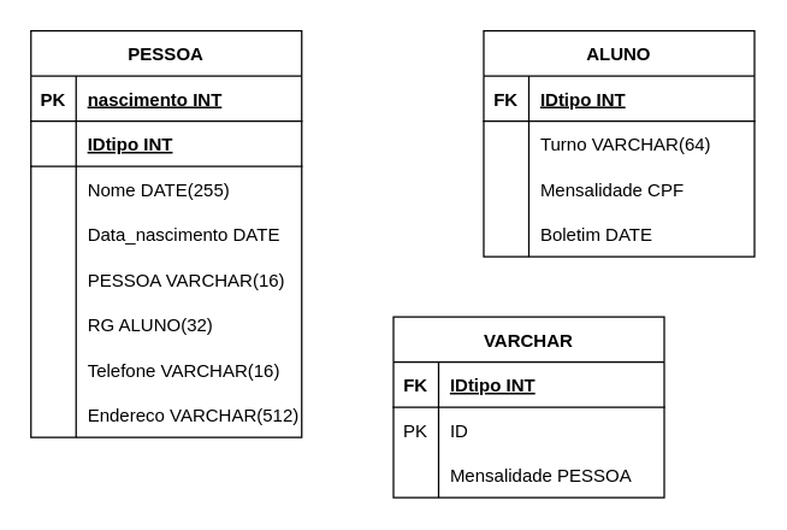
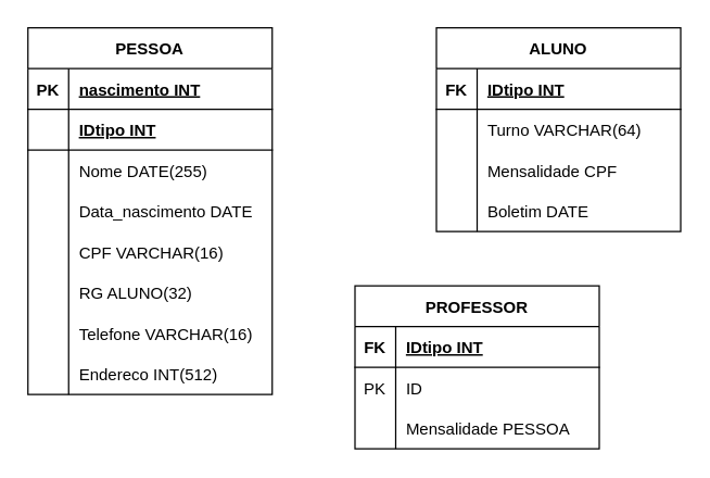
- <mxCell id="17" value="PESSOA VARCHAR(16)" style="shape=partialRectangle;connectable=0;fillColor=none;top=0;left=0;bottom=0;right=0;align=left;spacingLeft=6;overflow=hidden;" vertex="1" parent="15"><mxGeometry x="30" width="150" height="30" as="geometry"><mxRectangle width="150" height="30" as="alternateBounds" /></mxGeometry></mxCell>
+ <mxCell id="17" value="CPF VARCHAR(16)" style="shape=partialRectangle;connectable=0;fillColor=none;top=0;left=0;bottom=0;right=0;align=left;spacingLeft=6;overflow=hidden;" vertex="1" parent="15"><mxGeometry x="30" width="150" height="30" as="geometry"><mxRectangle width="150" height="30" as="alternateBounds" /></mxGeometry></mxCell>
- <mxCell id="40" value="VARCHAR" style="shape=table;startSize=30;container=1;collapsible=1;childLayout=tableLayout;fixedRows=1;rowLines=0;fontStyle=1;align=center;resizeLast=1;" vertex="1" parent="1"><mxGeometry x="261" y="210" width="180" height="120" as="geometry" /></mxCell>
+ <mxCell id="40" value="PROFESSOR" style="shape=table;startSize=30;container=1;collapsible=1;childLayout=tableLayout;fixedRows=1;rowLines=0;fontStyle=1;align=center;resizeLast=1;" vertex="1" parent="1"><mxGeometry x="261" y="210" width="180" height="120" as="geometry" /></mxCell>
- <mxCell id="26" value="Endereco VARCHAR(512)" style="shape=partialRectangle;connectable=0;fillColor=none;top=0;left=0;bottom=0;right=0;align=left;spacingLeft=6;overflow=hidden;" vertex="1" parent="24"><mxGeometry x="30" width="150" height="30" as="geometry"><mxRectangle width="150" height="30" as="alternateBounds" /></mxGeometry></mxCell>
+ <mxCell id="26" value="Endereco INT(512)" style="shape=partialRectangle;connectable=0;fillColor=none;top=0;left=0;bottom=0;right=0;align=left;spacingLeft=6;overflow=hidden;" vertex="1" parent="24"><mxGeometry x="30" width="150" height="30" as="geometry"><mxRectangle width="150" height="30" as="alternateBounds" /></mxGeometry></mxCell>
